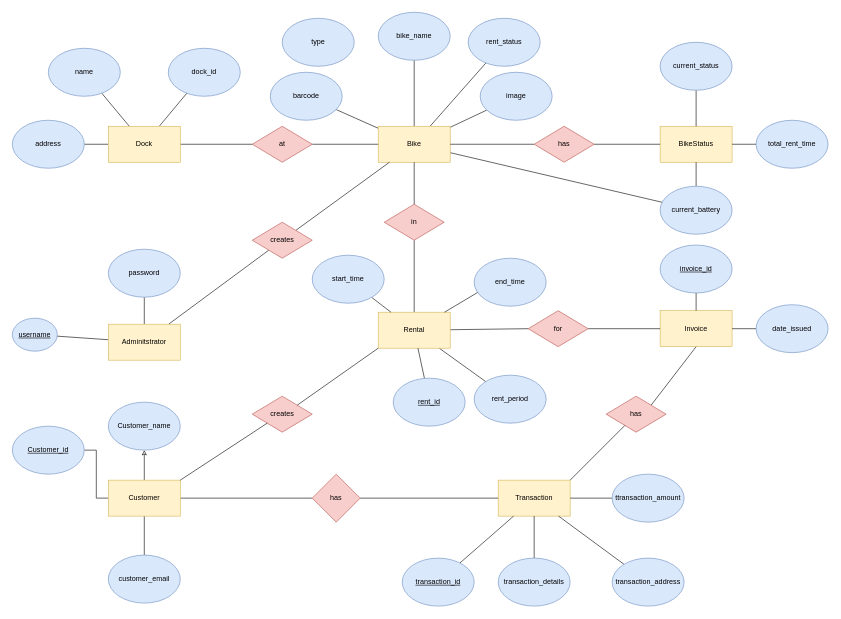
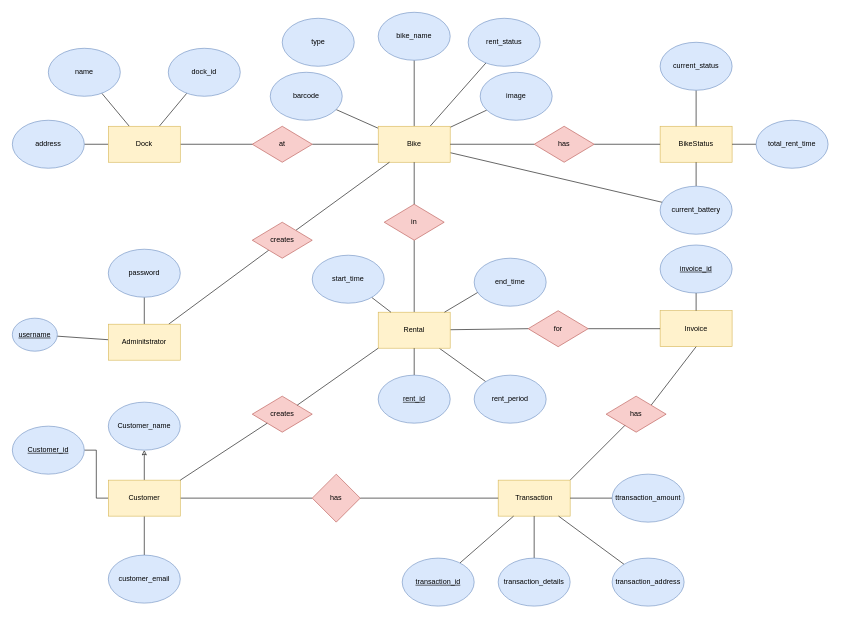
- <mxCell id="60" style="edgeStyle=none;rounded=0;orthogonalLoop=1;jettySize=auto;html=1;endArrow=none;endFill=0;" parent="1" source="61" target="57" edge="1"><mxGeometry relative="1" as="geometry" /></mxCell>
- <mxCell id="61" value="date_issued" style="ellipse;whiteSpace=wrap;html=1;fillColor=#dae8fc;strokeColor=#6c8ebf;" parent="1" vertex="1"><mxGeometry x="1260" y="507.5" width="120" height="80" as="geometry" /></mxCell>
- <mxCell id="55" value="&lt;u&gt;rent_id&lt;/u&gt;" style="ellipse;whiteSpace=wrap;html=1;fillColor=#dae8fc;strokeColor=#6c8ebf;" parent="1" vertex="1"><mxGeometry x="655" y="630" width="120" height="80" as="geometry" /></mxCell>
+ <mxCell id="55" value="&lt;u&gt;rent_id&lt;/u&gt;" style="ellipse;whiteSpace=wrap;html=1;fillColor=#dae8fc;strokeColor=#6c8ebf;" parent="1" vertex="1"><mxGeometry x="630" y="625" width="120" height="80" as="geometry" /></mxCell>
